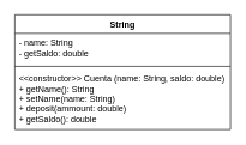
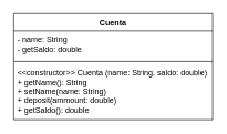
- <mxCell id="2" value="String" style="swimlane;fontStyle=1;align=center;verticalAlign=top;childLayout=stackLayout;horizontal=1;startSize=26;horizontalStack=0;resizeParent=1;resizeParentMax=0;resizeLast=0;collapsible=1;marginBottom=0;" vertex="1" parent="1"><mxGeometry x="20" y="20" width="300" height="160" as="geometry" /></mxCell>
+ <mxCell id="2" value="Cuenta" style="swimlane;fontStyle=1;align=center;verticalAlign=top;childLayout=stackLayout;horizontal=1;startSize=26;horizontalStack=0;resizeParent=1;resizeParentMax=0;resizeLast=0;collapsible=1;marginBottom=0;" vertex="1" parent="1"><mxGeometry x="20" y="20" width="300" height="160" as="geometry" /></mxCell>
